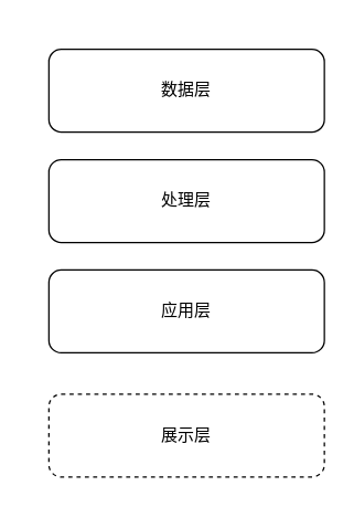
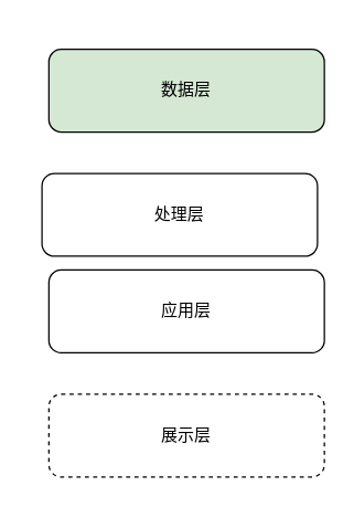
- <mxCell id="4" value="数据层" style="rounded=1;whiteSpace=wrap;html=1;" vertex="1" parent="1"><mxGeometry x="20" y="20" width="200" height="60" as="geometry" /></mxCell>
+ <mxCell id="4" value="数据层" style="rounded=1;whiteSpace=wrap;html=1;fillColor=#d5e8d4;" vertex="1" parent="1"><mxGeometry x="20" y="20" width="200" height="60" as="geometry" /></mxCell>
- <mxCell id="5" value="处理层" style="rounded=1;whiteSpace=wrap;html=1;" vertex="1" parent="1"><mxGeometry x="20" y="100" width="200" height="60" as="geometry" /></mxCell>
+ <mxCell id="5" value="处理层" style="rounded=1;whiteSpace=wrap;html=1;" vertex="1" parent="1"><mxGeometry x="15" y="110" width="200" height="60" as="geometry" /></mxCell>
